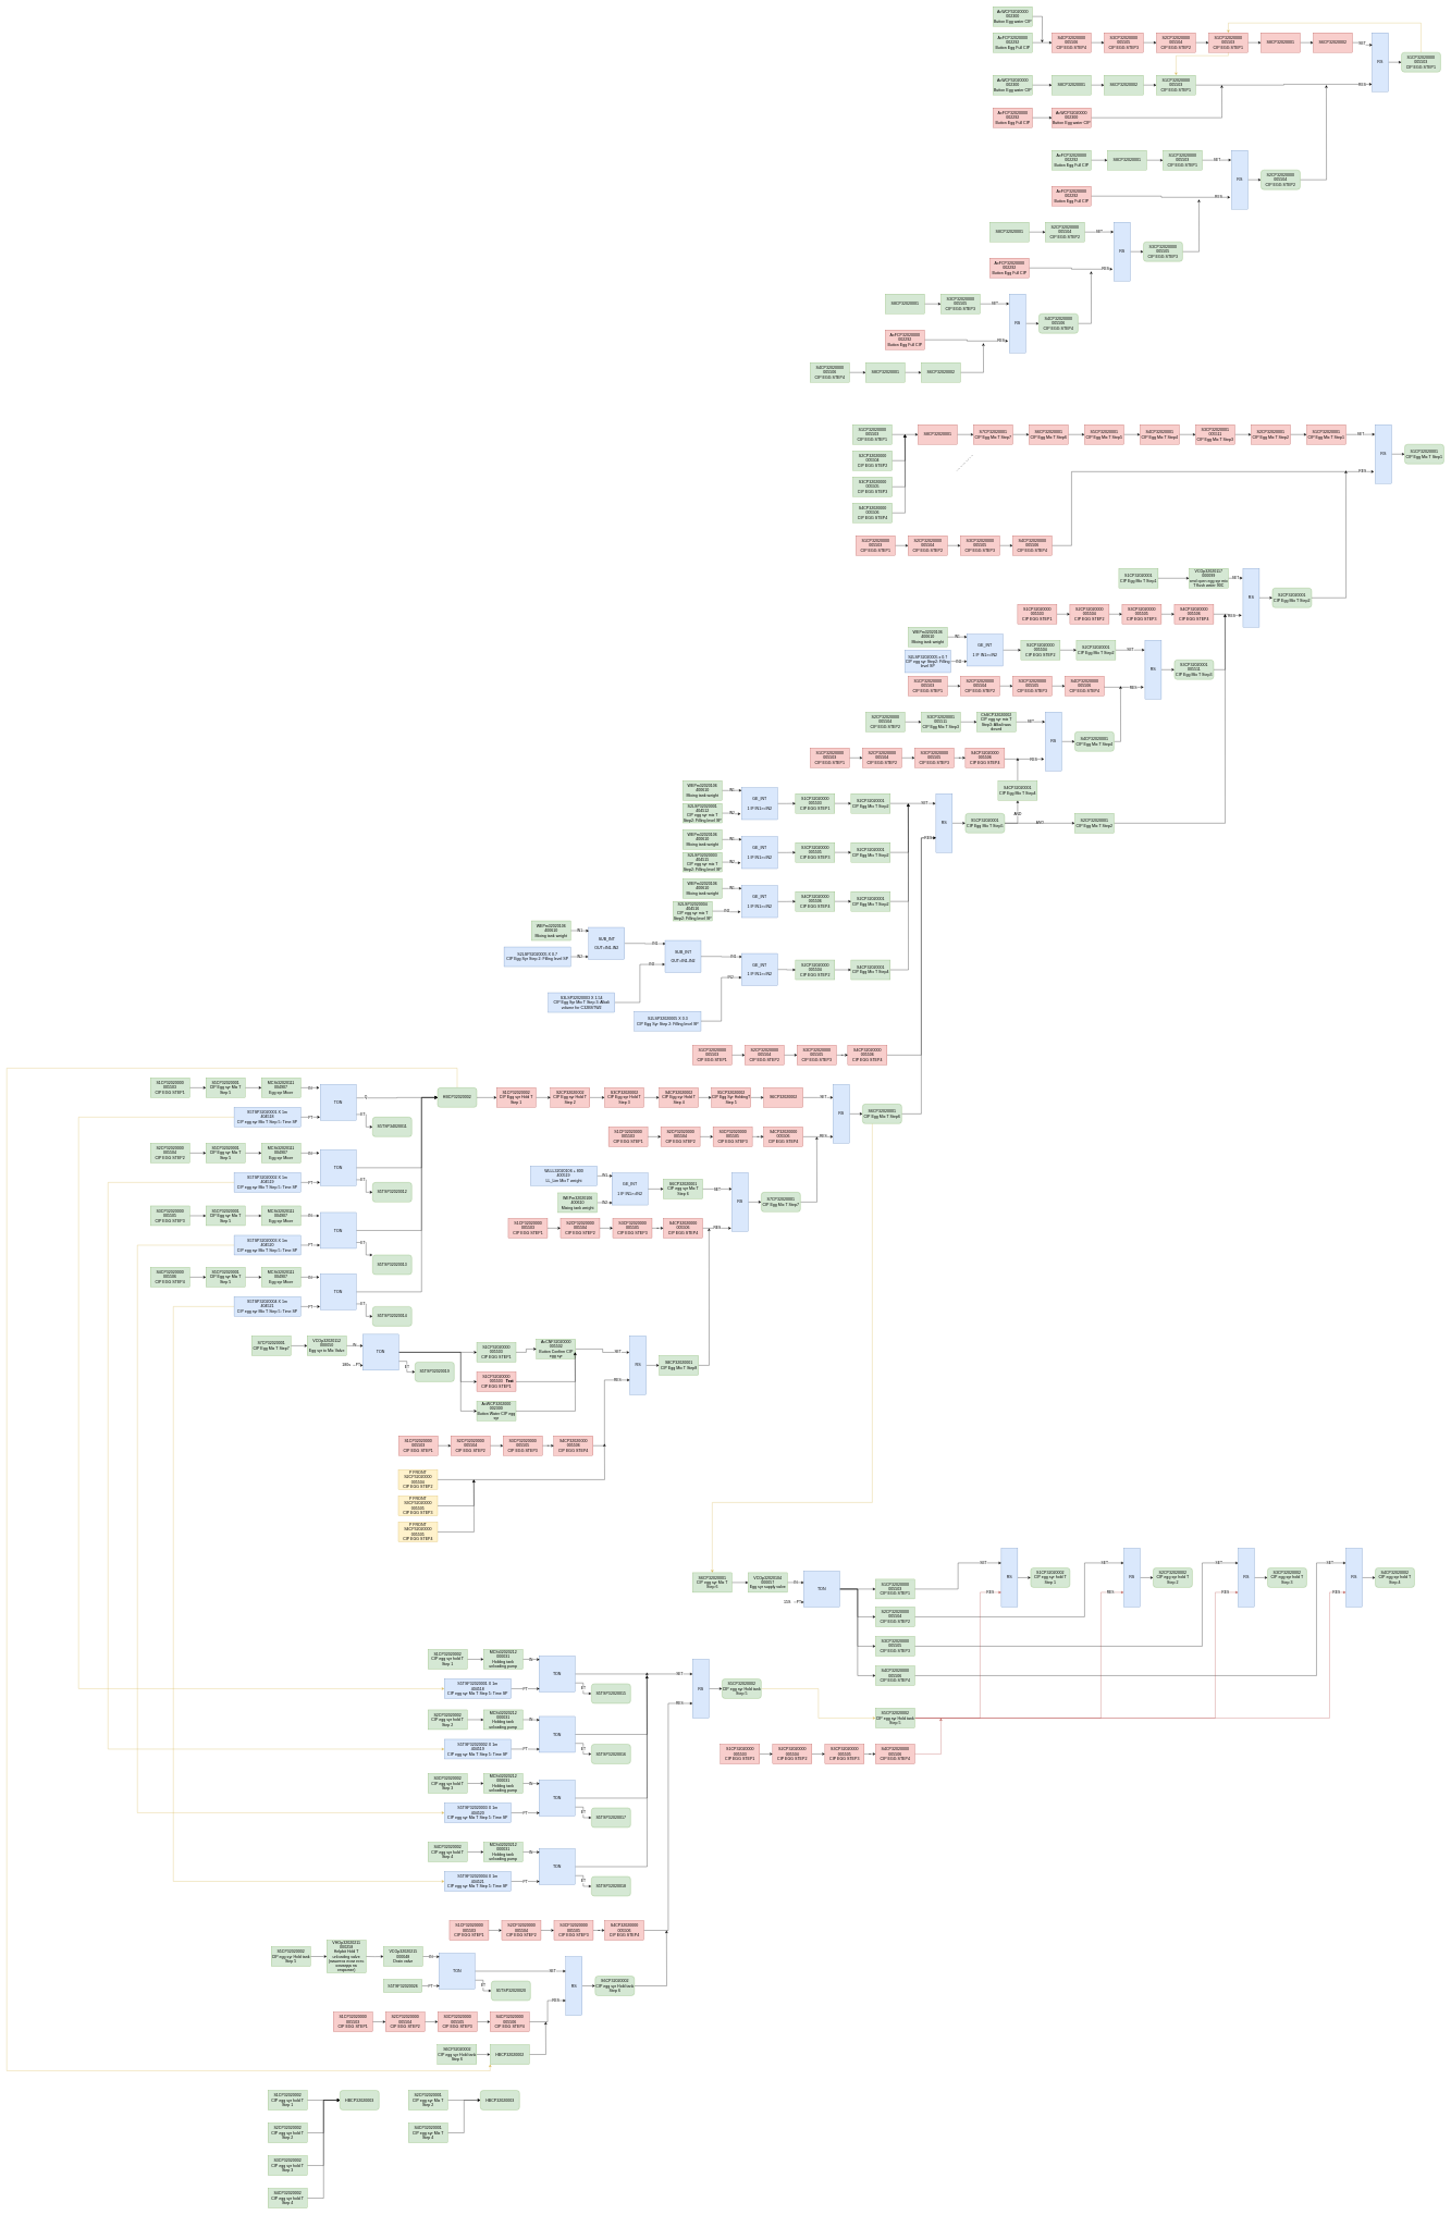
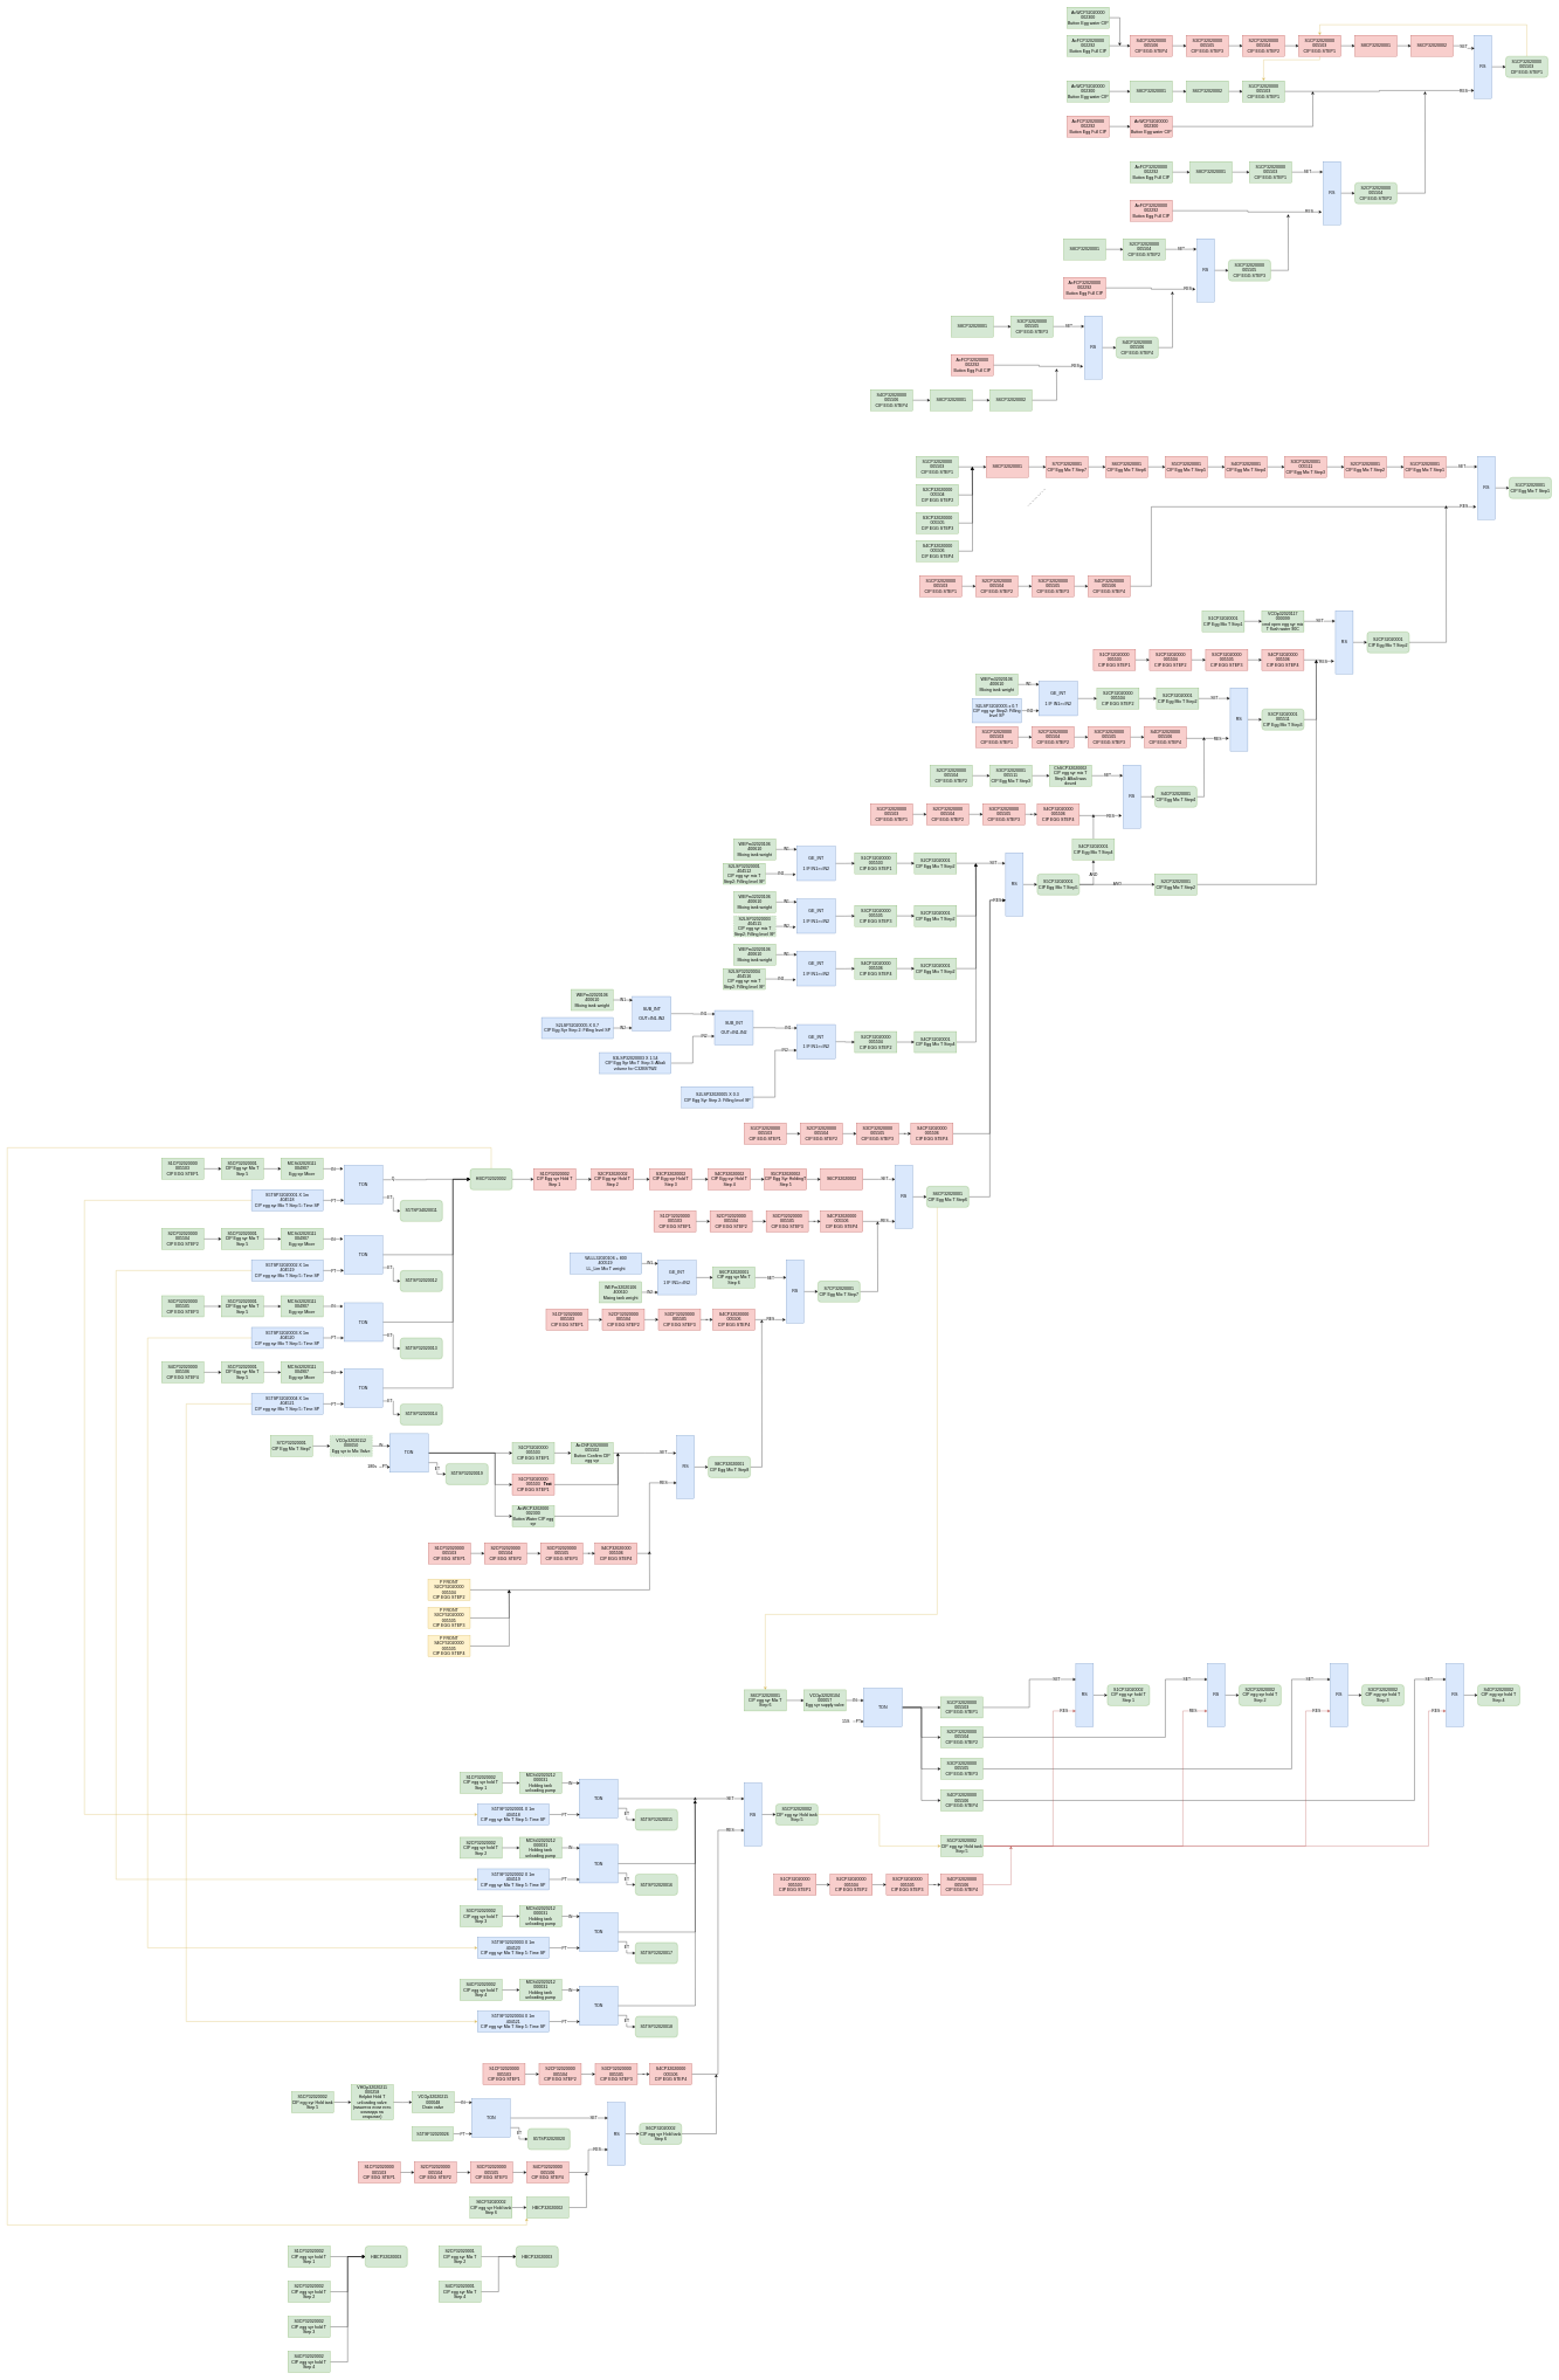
- <mxCell id="114" value="VCOp32020117&lt;br&gt;000099&lt;br&gt;cmd open egg syr mix T flush water 90C" style="rounded=0;whiteSpace=wrap;html=1;fillColor=#d5e8d4;strokeColor=#82b366;" vertex="1" parent="1"><mxGeometry x="3640" y="1740" width="120" height="60" as="geometry" /></mxCell>
+ <mxCell id="114" value="VCOp32020117&lt;br&gt;000099&lt;br&gt;cmd open egg syr mix T flush water 90C" style="rounded=0;whiteSpace=wrap;html=1;fillColor=#d5e8d4;strokeColor=#82b366;" vertex="1" parent="1"><mxGeometry x="3595" y="1740" width="120" height="60" as="geometry" /></mxCell>
- <mxCell id="183" value="S2LSP32020001&lt;br&gt;404512&lt;br&gt;CIP egg syr mix T Step2: Filling level SP" style="rounded=0;whiteSpace=wrap;html=1;fillColor=#d5e8d4;strokeColor=#82b366;" vertex="1" parent="1"><mxGeometry x="2090" y="2459.5" width="120" height="59.5" as="geometry" /></mxCell>
+ <mxCell id="183" value="S2LSP32020001&lt;br&gt;404512&lt;br&gt;CIP egg syr mix T Step2: Filling level SP" style="rounded=0;whiteSpace=wrap;html=1;fillColor=#d5e8d4;strokeColor=#82b366;" vertex="1" parent="1"><mxGeometry x="2060" y="2459.5" width="120" height="59.5" as="geometry" /></mxCell>
- <mxCell id="193" value="S2LSP32020003&lt;br&gt;404515&lt;br&gt;CIP egg syr mix T Step2: Filling level SP" style="rounded=0;whiteSpace=wrap;html=1;fillColor=#d5e8d4;strokeColor=#82b366;" vertex="1" parent="1"><mxGeometry x="2090" y="2609.5" width="120" height="59.5" as="geometry" /></mxCell>
+ <mxCell id="193" value="S2LSP32020003&lt;br&gt;404515&lt;br&gt;CIP egg syr mix T Step2: Filling level SP" style="rounded=0;whiteSpace=wrap;html=1;fillColor=#d5e8d4;strokeColor=#82b366;dashed=1;" vertex="1" parent="1"><mxGeometry x="2090" y="2609.5" width="120" height="59.5" as="geometry" /></mxCell>
- <mxCell id="211" value="S3LSP32020003 X 1.54&lt;br&gt;CIP Egg Syr Mix T Step 3: Alkali volume for C32BSTW2" style="rounded=0;whiteSpace=wrap;html=1;fillColor=#dae8fc;strokeColor=#6c8ebf;" vertex="1" parent="1"><mxGeometry x="1677.5" y="3039" width="204" height="60" as="geometry" /></mxCell>
+ <mxCell id="211" value="S3LSP32020003 X 1.54&lt;br&gt;CIP Egg Syr Mix T Step 3: Alkali volume for C32BSTW2" style="rounded=0;whiteSpace=wrap;html=1;fillColor=#dae8fc;strokeColor=#6c8ebf;" vertex="1" parent="1"><mxGeometry x="1707.5" y="2999" width="204" height="60" as="geometry" /></mxCell>
- <mxCell id="287" value="S5TSP32020013" style="rounded=1;whiteSpace=wrap;html=1;fillColor=#d5e8d4;strokeColor=#82b366;" vertex="1" parent="1"><mxGeometry x="1140" y="3842" width="120" height="60" as="geometry" /></mxCell>
+ <mxCell id="287" value="S5TSP32020013" style="rounded=1;whiteSpace=wrap;html=1;fillColor=#d5e8d4;strokeColor=#82b366;" vertex="1" parent="1"><mxGeometry x="1140" y="3812" width="120" height="60" as="geometry" /></mxCell>
- <mxCell id="352" value="VCOp32020112&lt;br&gt;000050&lt;br&gt;Egg syr to Mix Valve" style="rounded=0;whiteSpace=wrap;html=1;fillColor=#d5e8d4;strokeColor=#82b366;" vertex="1" parent="1"><mxGeometry x="940" y="4090" width="120" height="60" as="geometry" /></mxCell>
+ <mxCell id="352" value="VCOp32020112&lt;br&gt;000050&lt;br&gt;Egg syr to Mix Valve" style="rounded=0;whiteSpace=wrap;html=1;fillColor=#d5e8d4;strokeColor=#82b366;dashed=1;" vertex="1" parent="1"><mxGeometry x="940" y="4090" width="120" height="60" as="geometry" /></mxCell>
- <mxCell id="334" value="AcCNF32020000&lt;br&gt;005502&lt;br&gt;Button Confirm CIP egg syr" style="rounded=0;whiteSpace=wrap;html=1;fillColor=#d5e8d4;strokeColor=#82b366;" vertex="1" parent="1"><mxGeometry x="1641.5" y="4100" width="120" height="60" as="geometry" /></mxCell>
+ <mxCell id="334" value="AcCNF32020000&lt;br&gt;005502&lt;br&gt;Button Confirm CIP egg syr" style="rounded=0;whiteSpace=wrap;html=1;fillColor=#d5e8d4;strokeColor=#82b366;" vertex="1" parent="1"><mxGeometry x="1626.5" y="4110" width="120" height="60" as="geometry" /></mxCell>
- <mxCell id="332" value="S8CP32020001&lt;br&gt;CIP Egg Mix T Step8" style="whiteSpace=wrap;html=1;fillColor=#d5e8d4;strokeColor=#82b366;rounded=0;" vertex="1" parent="1"><mxGeometry x="2017.5" y="4150" width="120" height="60" as="geometry" /></mxCell>
+ <mxCell id="332" value="S8CP32020001&lt;br&gt;CIP Egg Mix T Step8" style="rounded=1;whiteSpace=wrap;html=1;fillColor=#d5e8d4;strokeColor=#82b366;" vertex="1" parent="1"><mxGeometry x="2017.5" y="4150" width="120" height="60" as="geometry" /></mxCell>
